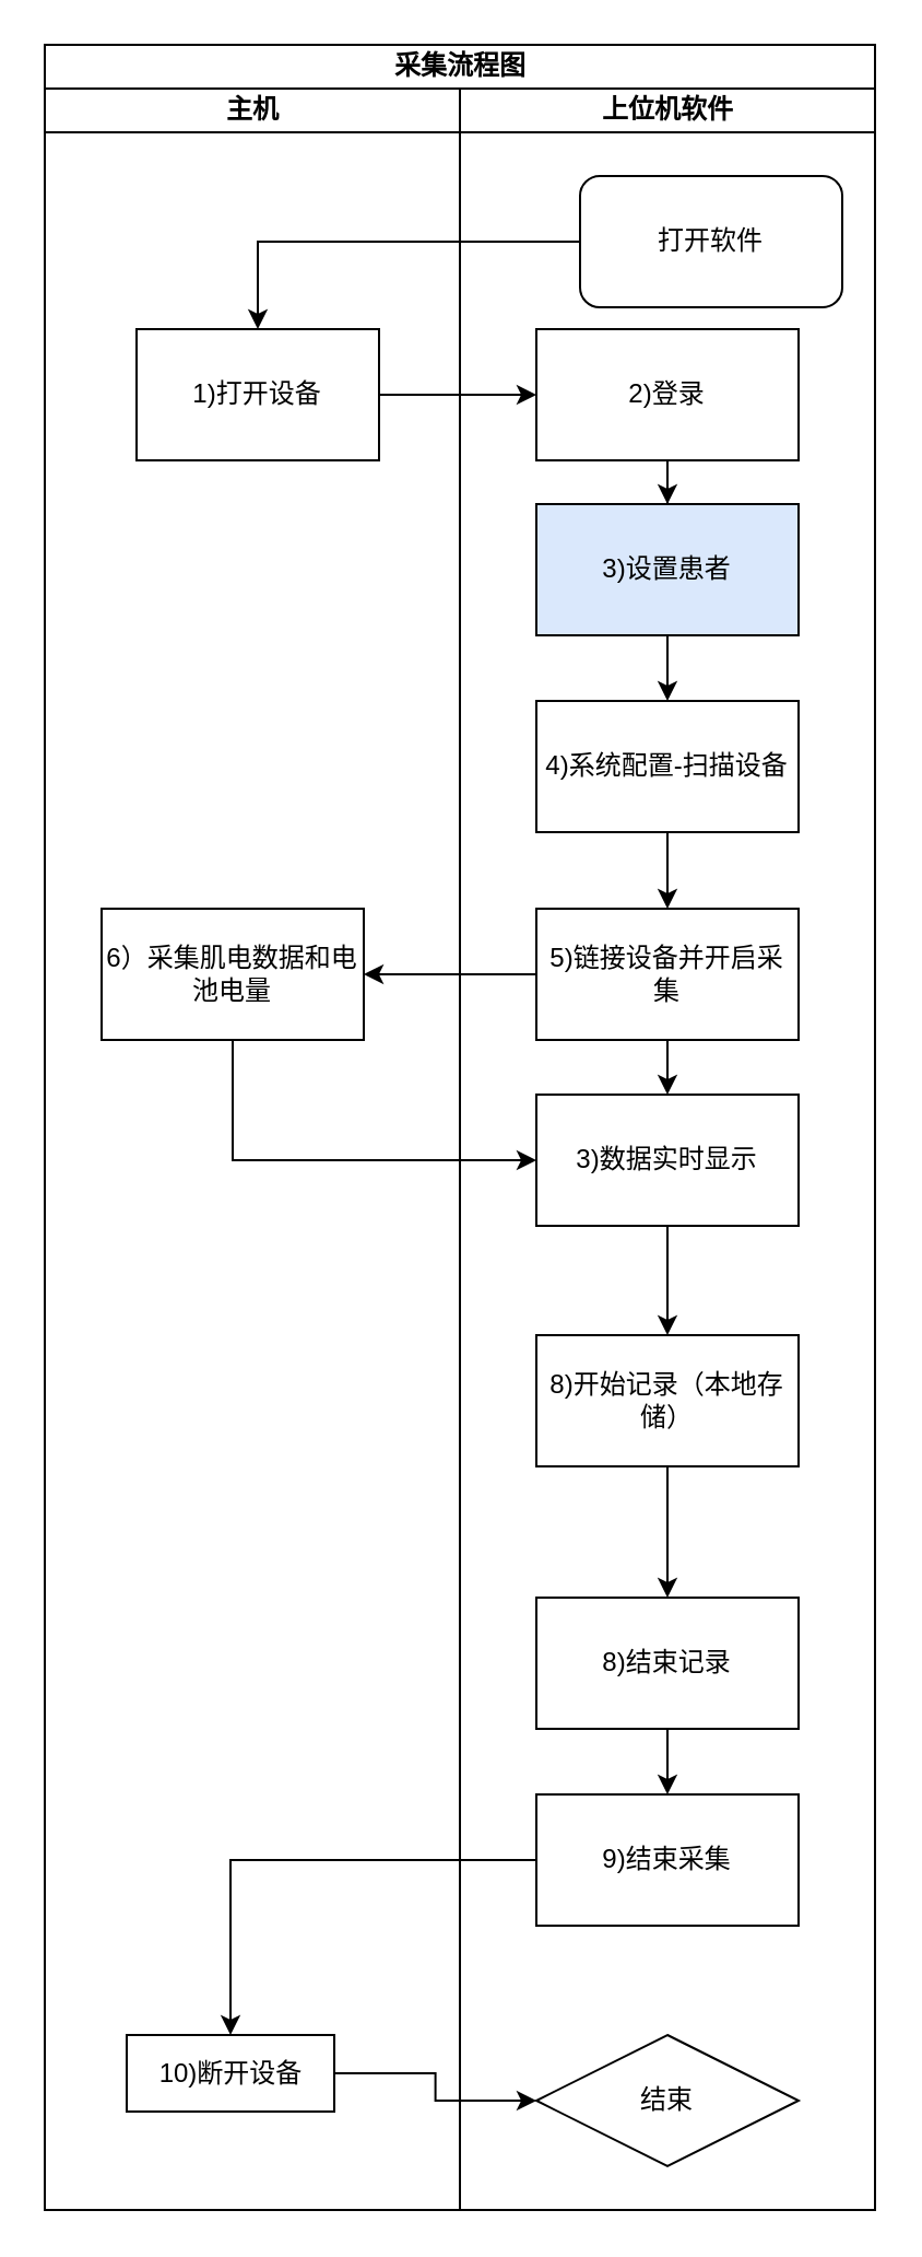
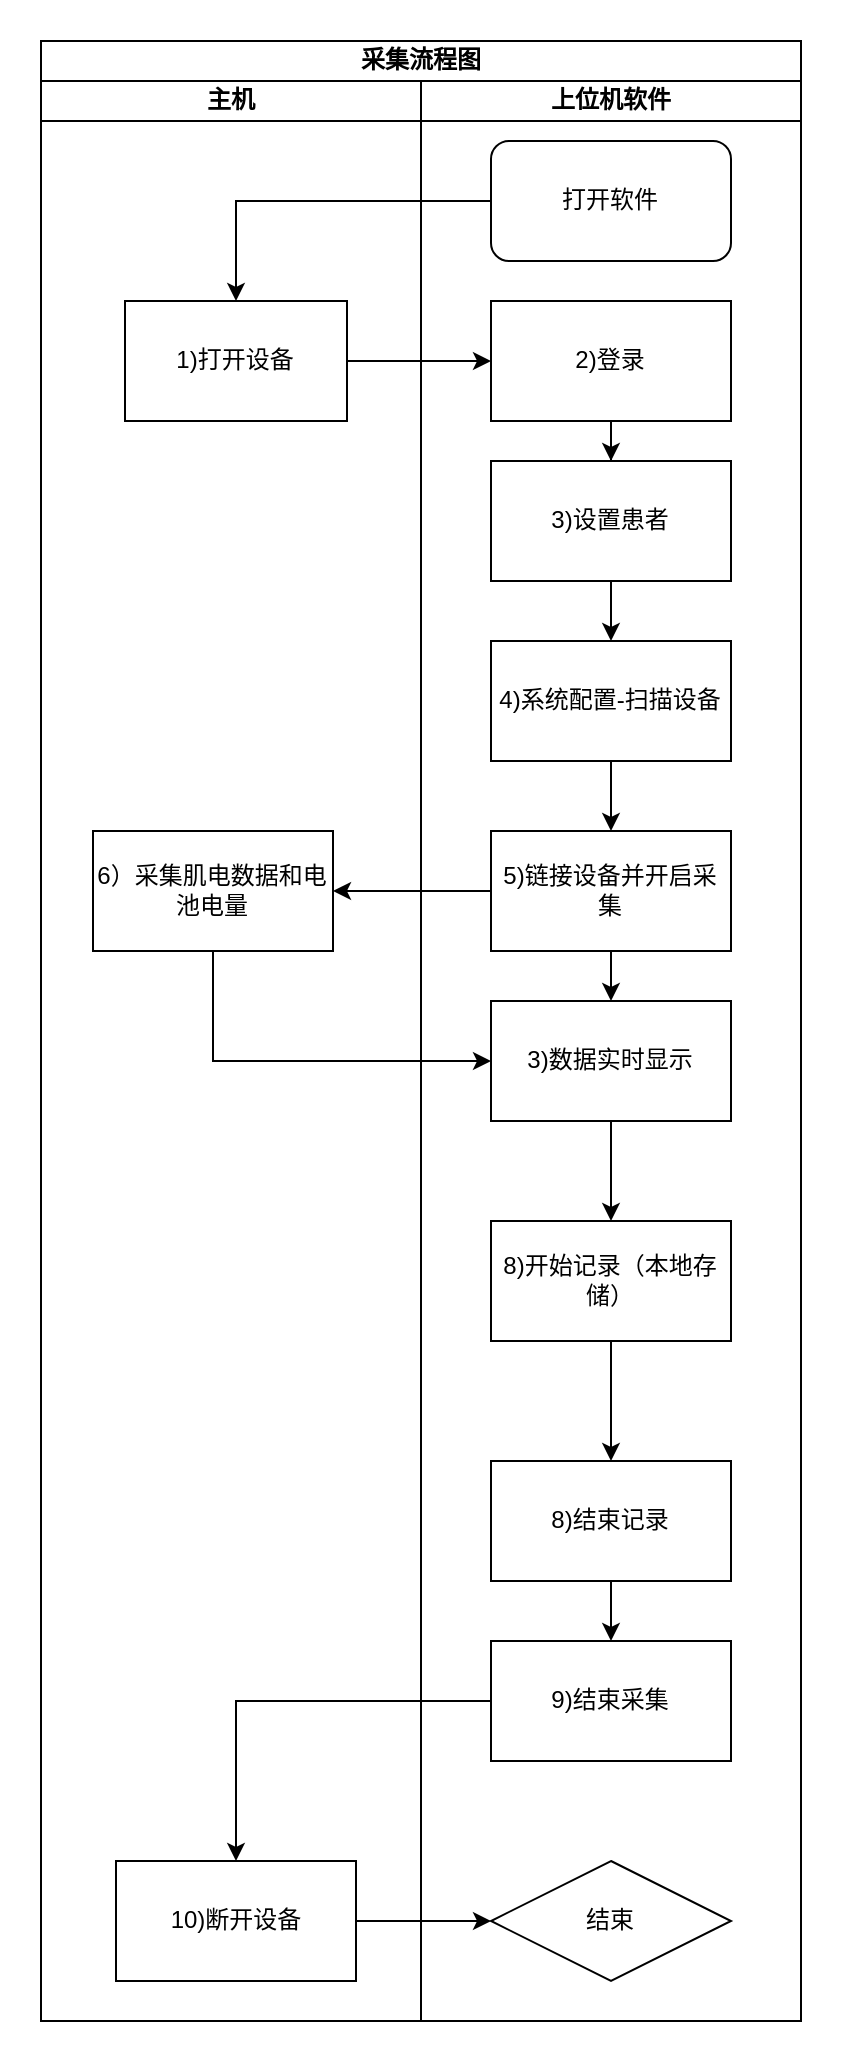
- <mxCell id="10" value="打开软件" style="rounded=1;whiteSpace=wrap;html=1;" parent="9" vertex="1"><mxGeometry x="55" y="40" width="120" height="60" as="geometry" /></mxCell>
+ <mxCell id="10" value="打开软件" style="rounded=1;whiteSpace=wrap;html=1;" parent="9" vertex="1"><mxGeometry x="35" y="30" width="120" height="60" as="geometry" /></mxCell>
- <mxCell id="14" value="3)设置患者" style="whiteSpace=wrap;html=1;rounded=0;fillColor=#dae8fc;" parent="9" vertex="1"><mxGeometry x="35" y="190" width="120" height="60" as="geometry" /></mxCell>
+ <mxCell id="14" value="3)设置患者" style="whiteSpace=wrap;html=1;rounded=0;" parent="9" vertex="1"><mxGeometry x="35" y="190" width="120" height="60" as="geometry" /></mxCell>
- <mxCell id="5" value="10)断开设备" style="whiteSpace=wrap;html=1;rounded=0;" parent="3" vertex="1"><mxGeometry x="37.5" y="890" width="95" height="35" as="geometry" /></mxCell>
+ <mxCell id="5" value="10)断开设备" style="whiteSpace=wrap;html=1;rounded=0;" parent="3" vertex="1"><mxGeometry x="37.5" y="890" width="120" height="60" as="geometry" /></mxCell>
